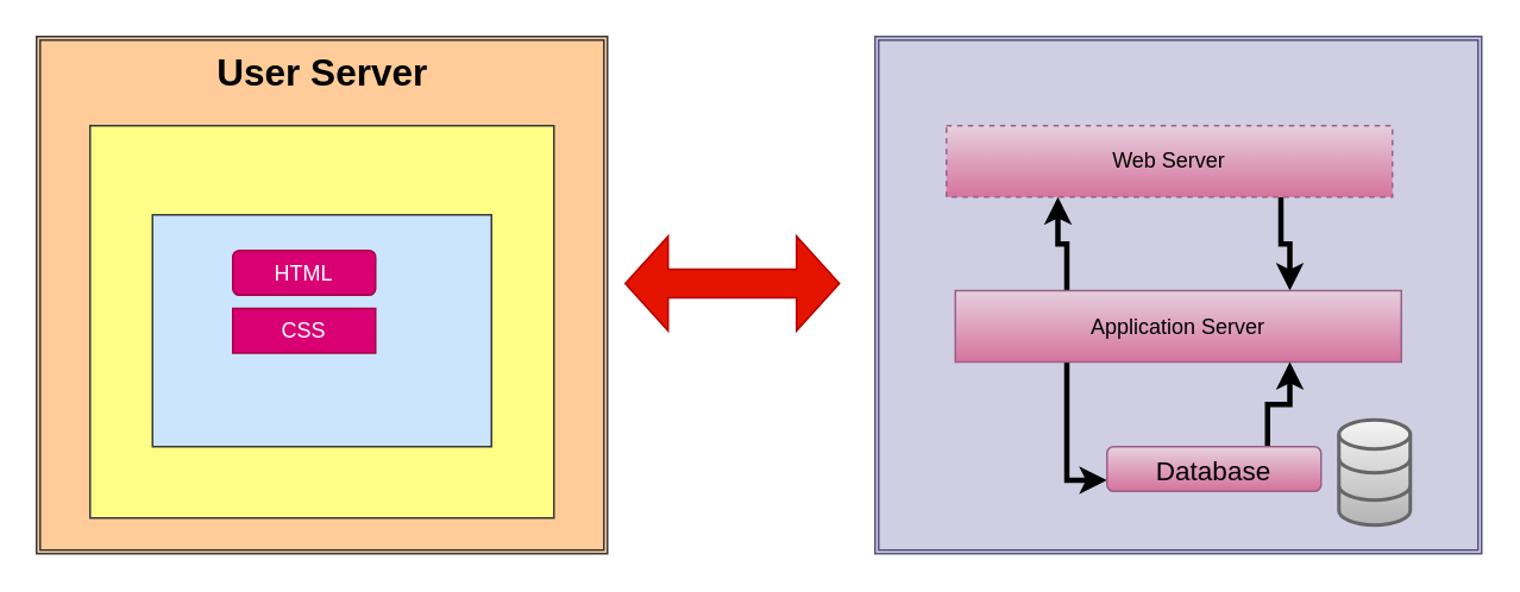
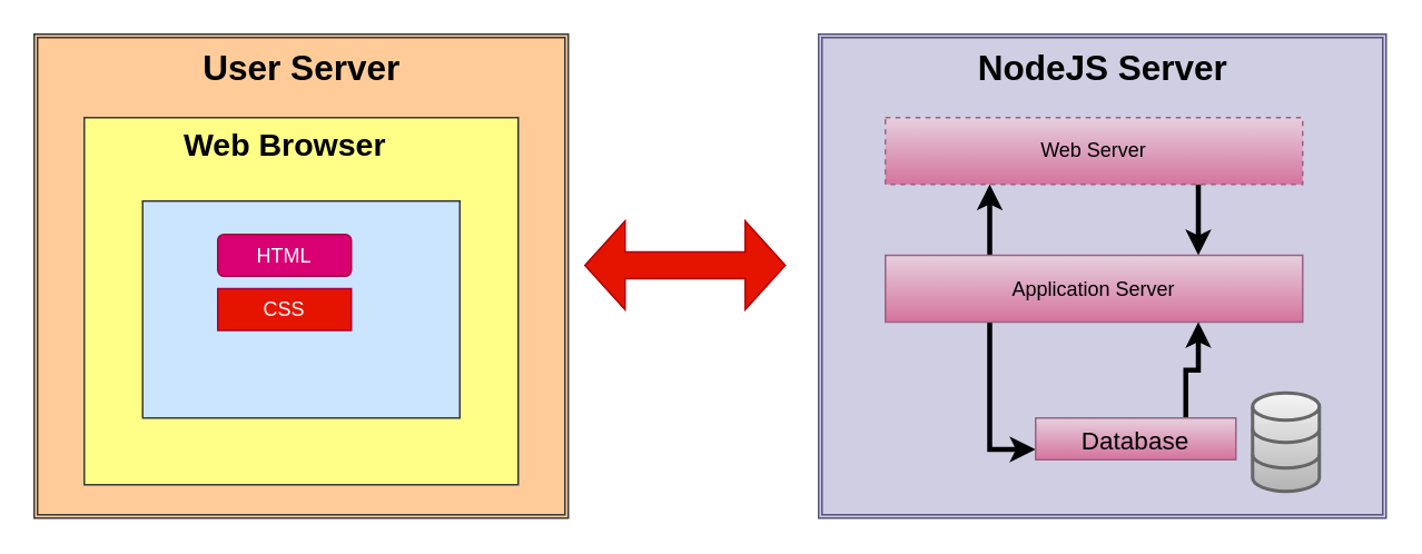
+ <mxCell id="11" value="&lt;font style=&quot;font-size: 21px&quot;&gt;NodeJS&amp;nbsp;Server&lt;/font&gt;" style="text;strokeColor=none;fillColor=none;html=1;fontSize=24;fontStyle=1;verticalAlign=middle;align=center;" vertex="1" parent="1"><mxGeometry x="610" y="20" width="100" height="40" as="geometry" /></mxCell>
+ <mxCell id="5" value="&lt;font style=&quot;font-size: 19px&quot;&gt;Web Browser&lt;br&gt;&lt;/font&gt;" style="text;strokeColor=none;fillColor=none;html=1;fontSize=24;fontStyle=1;verticalAlign=middle;align=center;" vertex="1" parent="1"><mxGeometry x="120" y="70" width="100" height="30" as="geometry" /></mxCell>
- <mxCell id="16" value="Application Server" style="rounded=0;whiteSpace=wrap;html=1;fillColor=#e6d0de;strokeColor=#996185;gradientColor=#d5739d;" vertex="1" parent="1"><mxGeometry x="535" y="162.5" width="250" height="40" as="geometry" /></mxCell>
+ <mxCell id="16" value="Application Server" style="rounded=0;whiteSpace=wrap;html=1;fillColor=#e6d0de;strokeColor=#996185;gradientColor=#d5739d;" vertex="1" parent="1"><mxGeometry x="530" y="152.5" width="250" height="40" as="geometry" /></mxCell>
- <mxCell id="8" value="CSS" style="rounded=0;whiteSpace=wrap;html=1;fillColor=#d80073;strokeColor=#A50040;fontColor=#ffffff;" vertex="1" parent="1"><mxGeometry x="130" y="172.5" width="80" height="25" as="geometry" /></mxCell>
+ <mxCell id="8" value="CSS" style="rounded=0;whiteSpace=wrap;html=1;fillColor=#e51400;strokeColor=#A50040;fontColor=#ffffff;" vertex="1" parent="1"><mxGeometry x="130" y="172.5" width="80" height="25" as="geometry" /></mxCell>
- <mxCell id="19" value="&lt;font style=&quot;font-size: 15px&quot;&gt;Database&lt;/font&gt;" style="whiteSpace=wrap;html=1;gradientColor=#d5739d;fillColor=#e6d0de;strokeColor=#996185;rounded=1;" vertex="1" parent="1"><mxGeometry x="620" y="250" width="120" height="25" as="geometry" /></mxCell>
+ <mxCell id="19" value="&lt;font style=&quot;font-size: 15px&quot;&gt;Database&lt;/font&gt;" style="rounded=0;whiteSpace=wrap;html=1;gradientColor=#d5739d;fillColor=#e6d0de;strokeColor=#996185;" vertex="1" parent="1"><mxGeometry x="620" y="250" width="120" height="25" as="geometry" /></mxCell>
